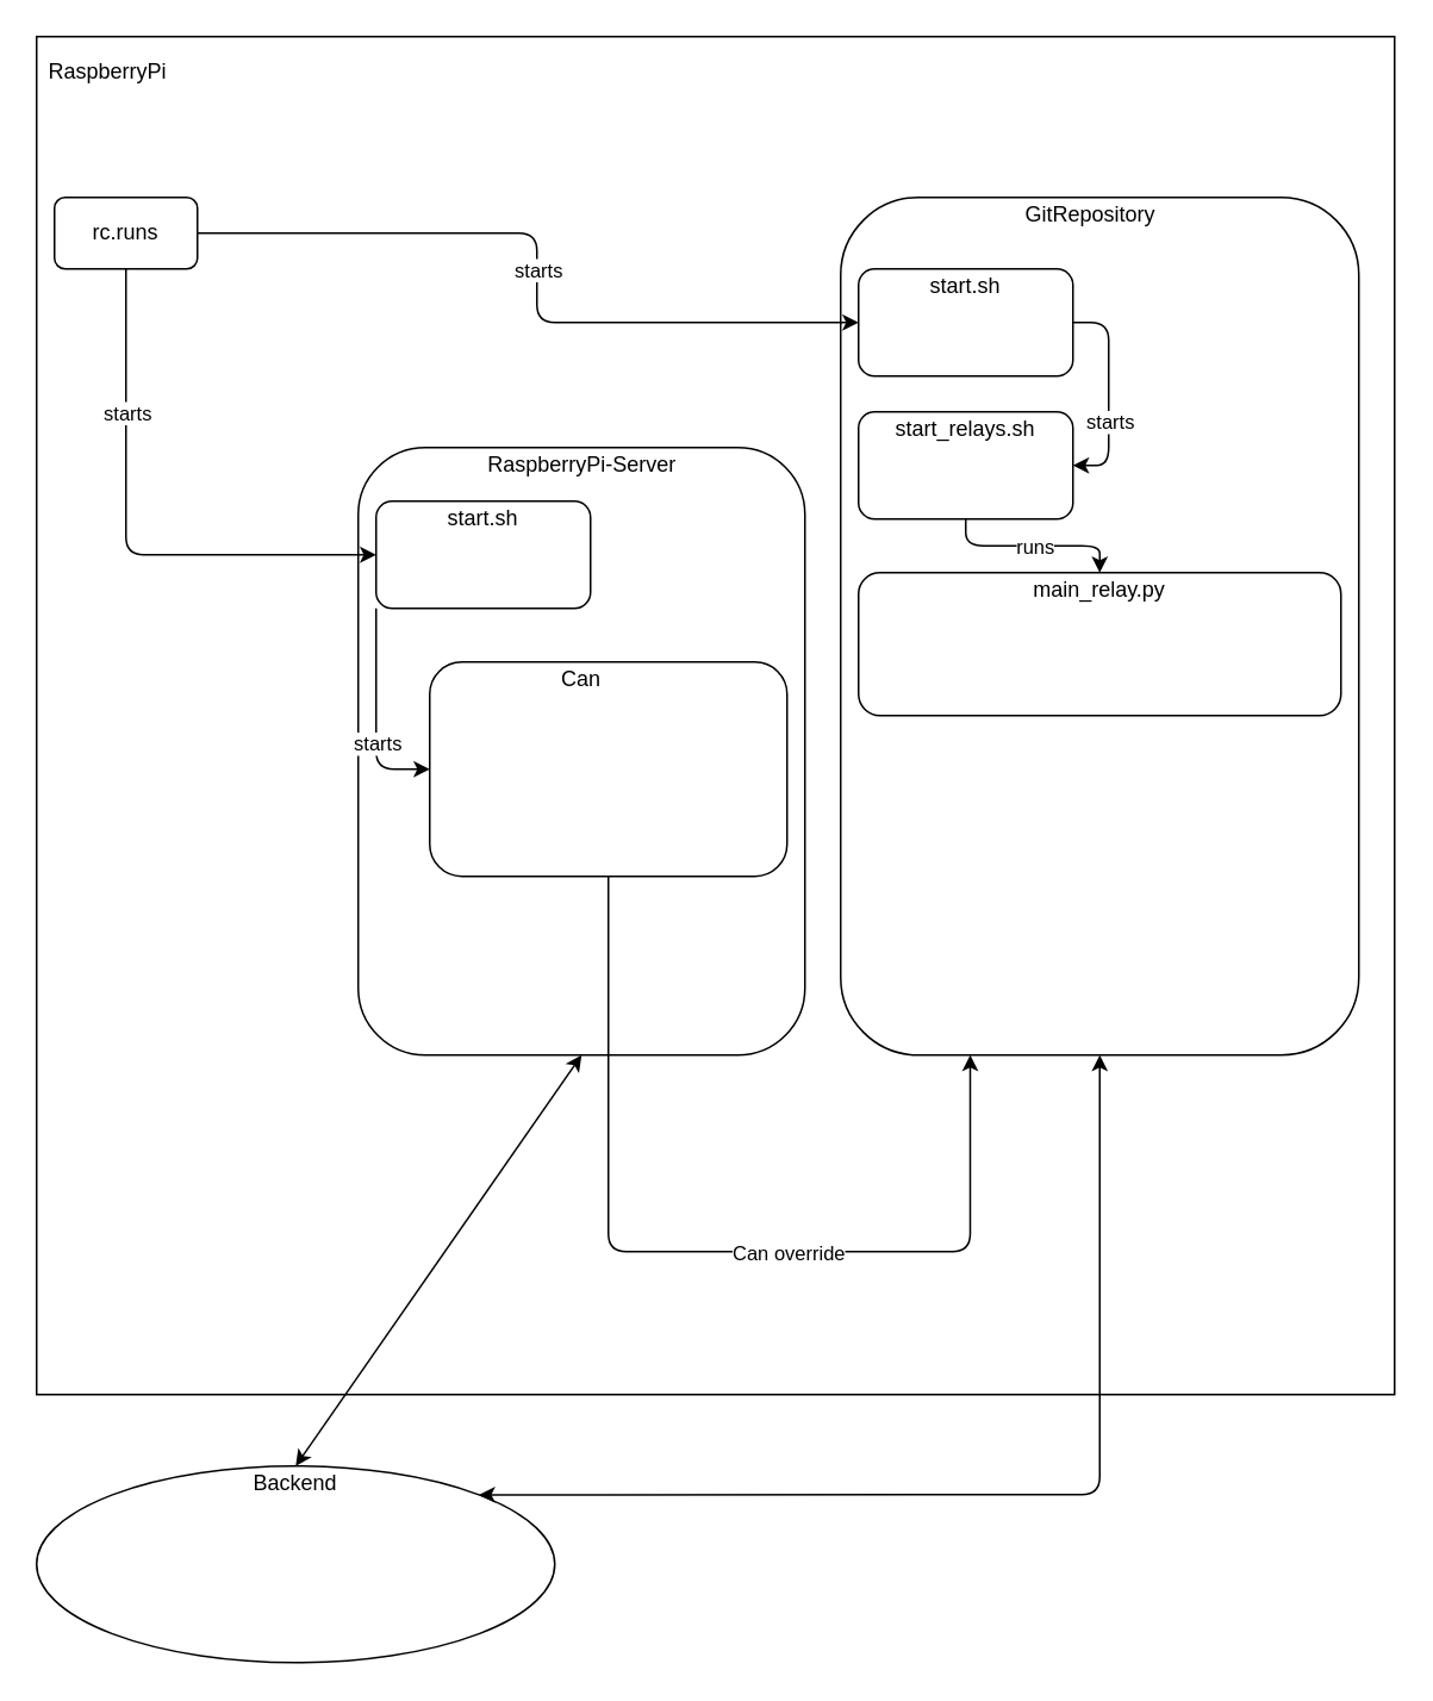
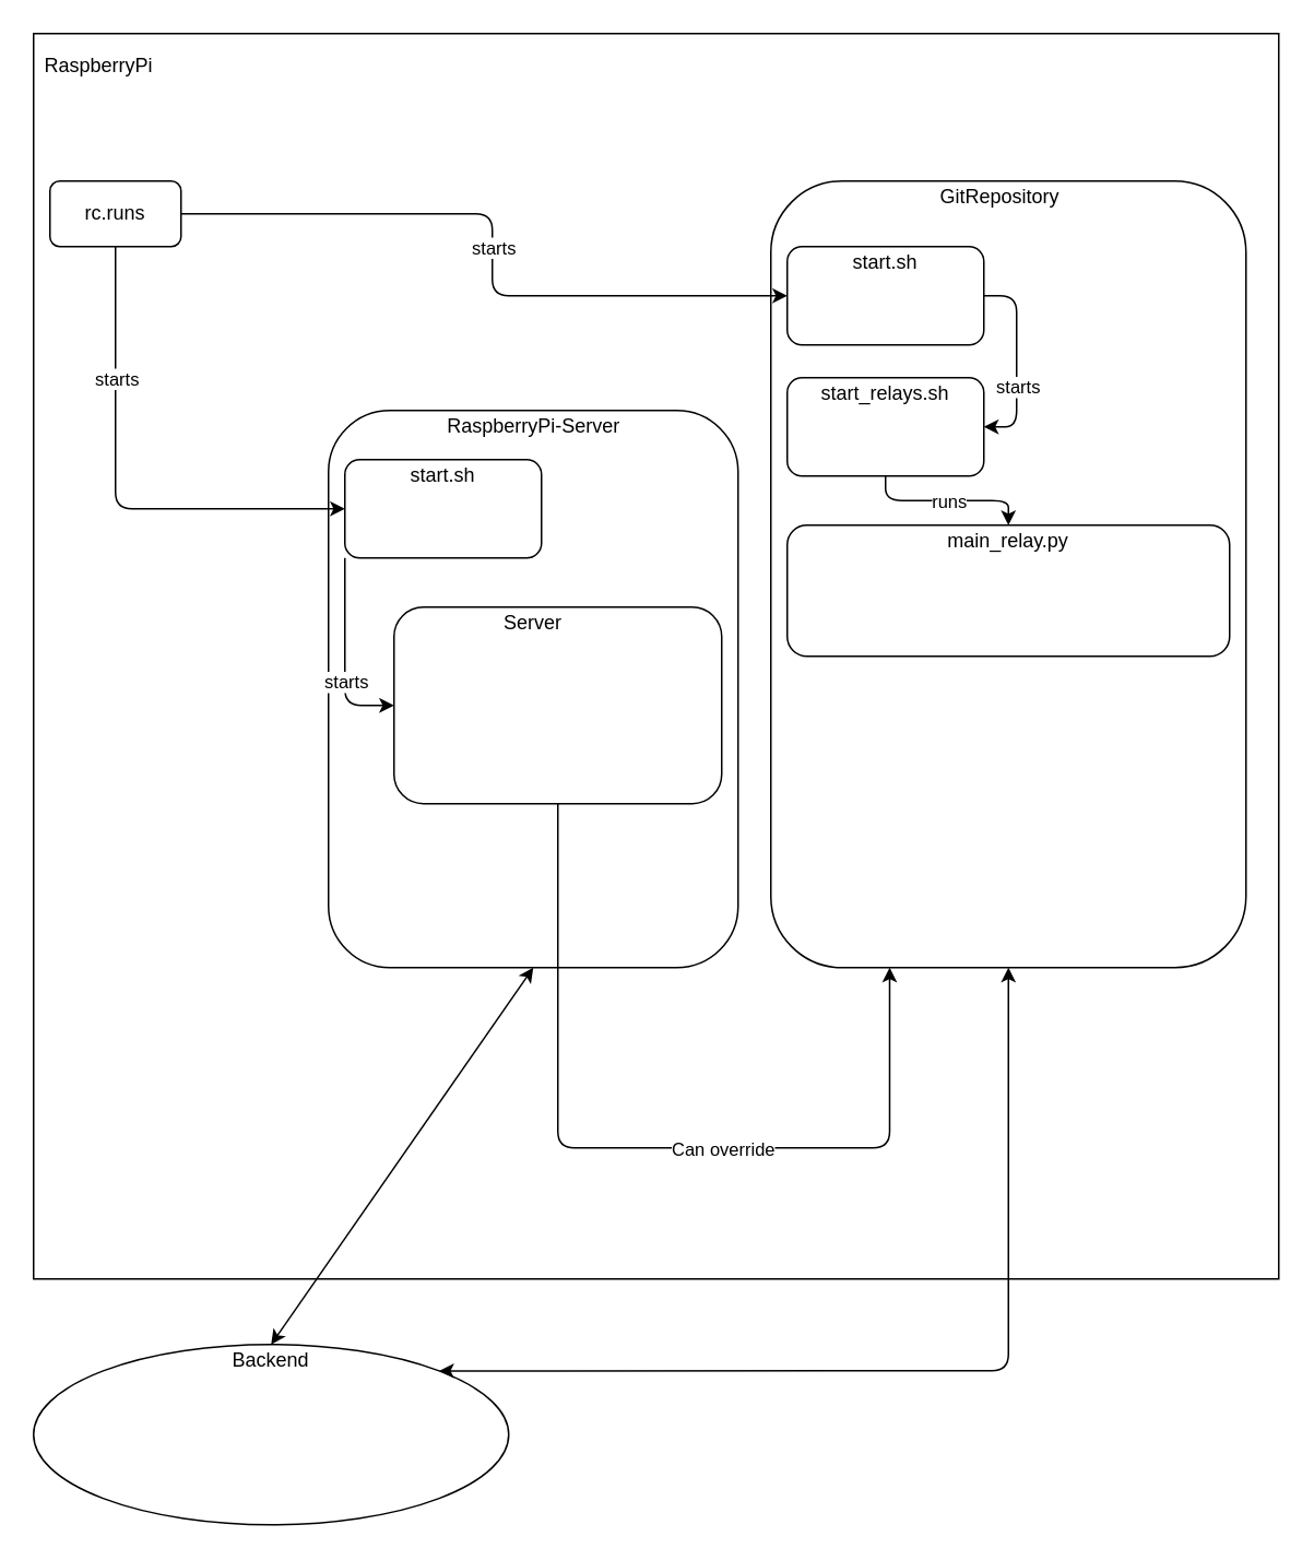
- <mxCell id="32" value="Can" style="text;html=1;strokeColor=none;fillColor=none;align=center;verticalAlign=middle;whiteSpace=wrap;rounded=0;" vertex="1" parent="1"><mxGeometry x="305" y="370" width="40" height="20" as="geometry" /></mxCell>
+ <mxCell id="32" value="Server" style="text;html=1;strokeColor=none;fillColor=none;align=center;verticalAlign=middle;whiteSpace=wrap;rounded=0;" vertex="1" parent="1"><mxGeometry x="305" y="370" width="40" height="20" as="geometry" /></mxCell>
